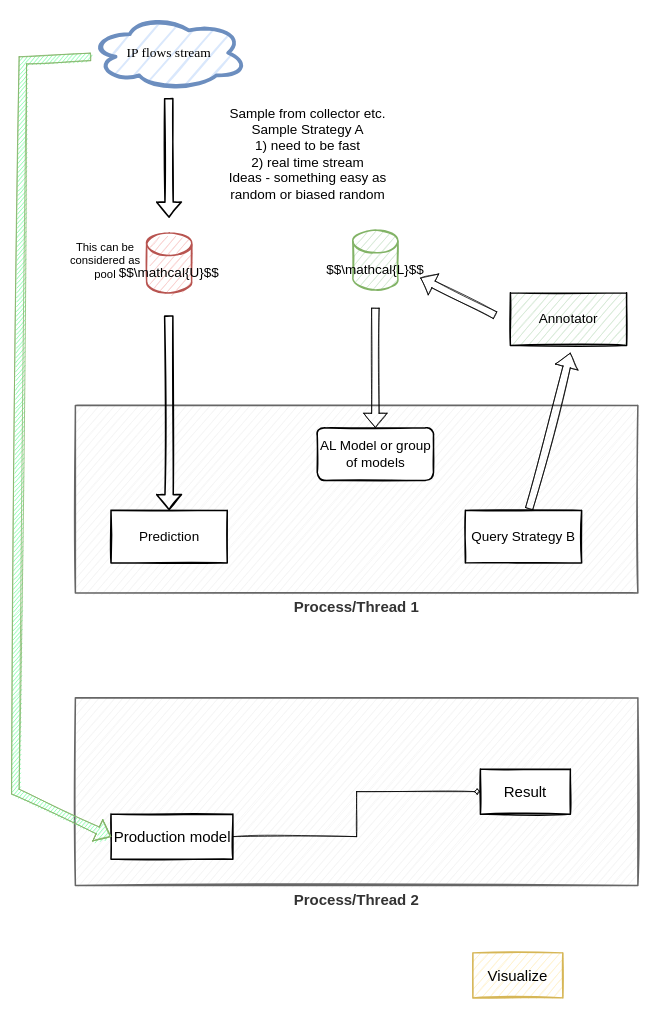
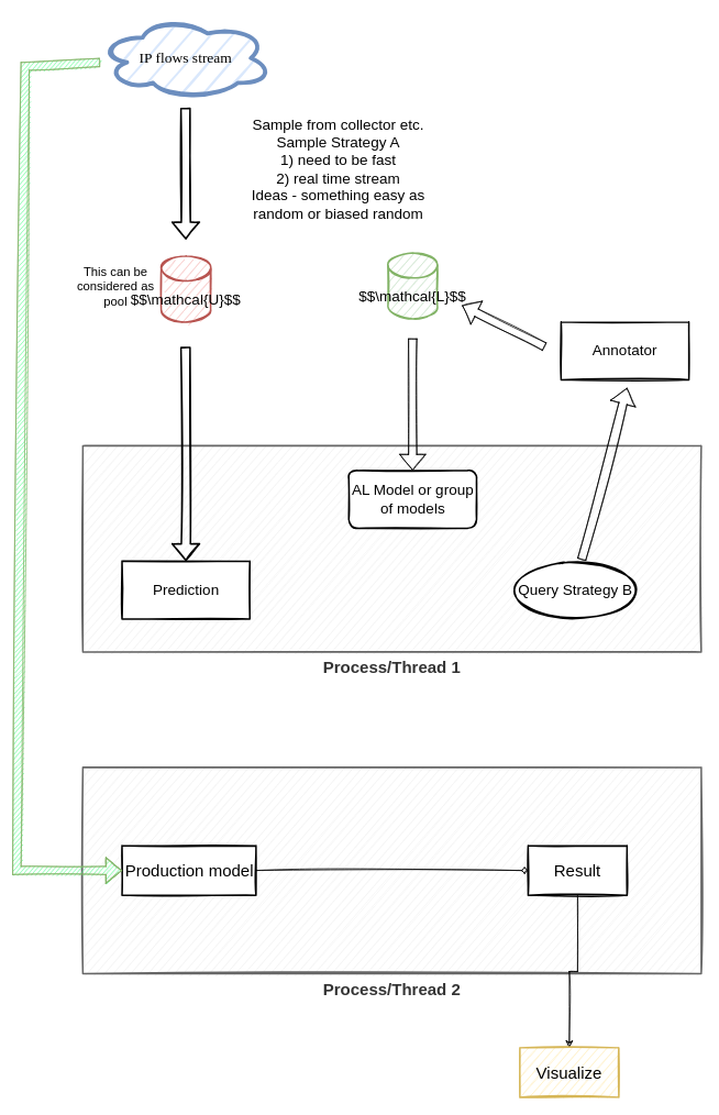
- <mxCell id="12" value="Annotator" style="rounded=0;whiteSpace=wrap;html=1;fontSize=18;strokeWidth=2;sketch=1;fillColor=#d5e8d4;" vertex="1" parent="1"><mxGeometry x="680" y="390" width="155" height="70" as="geometry" /></mxCell>
+ <mxCell id="12" value="Annotator" style="rounded=0;whiteSpace=wrap;html=1;fontSize=18;strokeWidth=2;sketch=1;" vertex="1" parent="1"><mxGeometry x="680" y="390" width="155" height="70" as="geometry" /></mxCell>
- <mxCell id="5" value="Query Strategy B" style="rounded=0;whiteSpace=wrap;html=1;fontSize=18;strokeWidth=2;sketch=1;" vertex="1" parent="1"><mxGeometry x="620" y="680" width="155" height="70" as="geometry" /></mxCell>
+ <mxCell id="5" value="Query Strategy B" style="ellipse;whiteSpace=wrap;html=1;fontSize=18;strokeWidth=2;sketch=1;" vertex="1" parent="1"><mxGeometry x="620" y="680" width="155" height="70" as="geometry" /></mxCell>
- <mxCell id="19" value="Production model" style="rounded=0;whiteSpace=wrap;html=1;sketch=1;fontSize=20;strokeWidth=2;" vertex="1" parent="1"><mxGeometry x="147.5" y="1085" width="162.5" height="60" as="geometry" /></mxCell>
+ <mxCell id="19" value="Production model" style="rounded=0;whiteSpace=wrap;html=1;sketch=1;fontSize=20;strokeWidth=2;" vertex="1" parent="1"><mxGeometry x="147.5" y="1025" width="162.5" height="60" as="geometry" /></mxCell>
+ <mxCell id="21" style="edgeStyle=orthogonalEdgeStyle;rounded=0;sketch=1;fillStyle=auto;orthogonalLoop=1;jettySize=auto;html=1;fontSize=20;strokeColor=default;strokeWidth=1;fillColor=#54FF8D;" edge="1" parent="1" source="22" target="23"><mxGeometry relative="1" as="geometry" /></mxCell>
